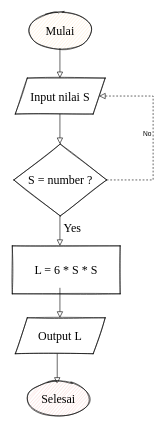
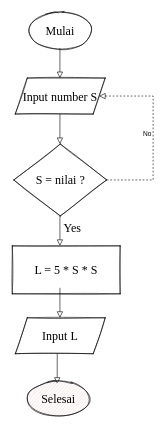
- <mxCell id="2" value="Mulai" style="ellipse;whiteSpace=wrap;html=1;sketch=1;hachureGap=4;fontFamily=Architects Daughter;fontSource=https%3A%2F%2Ffonts.googleapis.com%2Fcss%3Ffamily%3DArchitects%2BDaughter;fontSize=20;fillColor=#ffe6cc;" parent="1" vertex="1"><mxGeometry x="45" y="20" width="110" height="60" as="geometry" /></mxCell>
+ <mxCell id="2" value="Mulai" style="ellipse;whiteSpace=wrap;html=1;sketch=1;hachureGap=4;fontFamily=Architects Daughter;fontSource=https%3A%2F%2Ffonts.googleapis.com%2Fcss%3Ffamily%3DArchitects%2BDaughter;fontSize=20;" parent="1" vertex="1"><mxGeometry x="45" y="20" width="110" height="60" as="geometry" /></mxCell>
- <mxCell id="4" value="Input nilai S" style="shape=parallelogram;perimeter=parallelogramPerimeter;whiteSpace=wrap;html=1;fixedSize=1;sketch=1;hachureGap=4;fontFamily=Architects Daughter;fontSource=https%3A%2F%2Ffonts.googleapis.com%2Fcss%3Ffamily%3DArchitects%2BDaughter;fontSize=20;" parent="1" vertex="1"><mxGeometry x="25" y="129" width="150" height="60" as="geometry" /></mxCell>
+ <mxCell id="4" value="Input number S" style="shape=parallelogram;perimeter=parallelogramPerimeter;whiteSpace=wrap;html=1;fixedSize=1;sketch=1;hachureGap=4;fontFamily=Architects Daughter;fontSource=https%3A%2F%2Ffonts.googleapis.com%2Fcss%3Ffamily%3DArchitects%2BDaughter;fontSize=20;" parent="1" vertex="1"><mxGeometry x="25" y="129" width="150" height="60" as="geometry" /></mxCell>
- <mxCell id="6" value="S = number ?" style="rhombus;whiteSpace=wrap;html=1;sketch=1;hachureGap=4;fontFamily=Architects Daughter;fontSource=https%3A%2F%2Ffonts.googleapis.com%2Fcss%3Ffamily%3DArchitects%2BDaughter;fontSize=20;" parent="1" vertex="1"><mxGeometry x="22.5" y="239" width="155" height="120" as="geometry" /></mxCell>
+ <mxCell id="6" value="S = nilai ?" style="rhombus;whiteSpace=wrap;html=1;sketch=1;hachureGap=4;fontFamily=Architects Daughter;fontSource=https%3A%2F%2Ffonts.googleapis.com%2Fcss%3Ffamily%3DArchitects%2BDaughter;fontSize=20;" parent="1" vertex="1"><mxGeometry x="22.5" y="239" width="155" height="120" as="geometry" /></mxCell>
- <mxCell id="10" value="L = 6 * S * S" style="rounded=0;whiteSpace=wrap;html=1;sketch=1;hachureGap=4;fontFamily=Architects Daughter;fontSource=https%3A%2F%2Ffonts.googleapis.com%2Fcss%3Ffamily%3DArchitects%2BDaughter;fontSize=20;" parent="1" vertex="1"><mxGeometry x="20" y="409" width="180" height="80" as="geometry" /></mxCell>
+ <mxCell id="10" value="L = 5 * S * S" style="rounded=0;whiteSpace=wrap;html=1;sketch=1;hachureGap=4;fontFamily=Architects Daughter;fontSource=https%3A%2F%2Ffonts.googleapis.com%2Fcss%3Ffamily%3DArchitects%2BDaughter;fontSize=20;" parent="1" vertex="1"><mxGeometry x="20" y="409" width="180" height="80" as="geometry" /></mxCell>
- <mxCell id="11" value="Output L" style="shape=parallelogram;perimeter=parallelogramPerimeter;whiteSpace=wrap;html=1;fixedSize=1;sketch=1;hachureGap=4;fontFamily=Architects Daughter;fontSource=https%3A%2F%2Ffonts.googleapis.com%2Fcss%3Ffamily%3DArchitects%2BDaughter;fontSize=20;" parent="1" vertex="1"><mxGeometry x="25" y="529" width="150" height="60" as="geometry" /></mxCell>
+ <mxCell id="11" value="Input L" style="shape=parallelogram;perimeter=parallelogramPerimeter;whiteSpace=wrap;html=1;fixedSize=1;sketch=1;hachureGap=4;fontFamily=Architects Daughter;fontSource=https%3A%2F%2Ffonts.googleapis.com%2Fcss%3Ffamily%3DArchitects%2BDaughter;fontSize=20;" parent="1" vertex="1"><mxGeometry x="25" y="529" width="150" height="60" as="geometry" /></mxCell>
